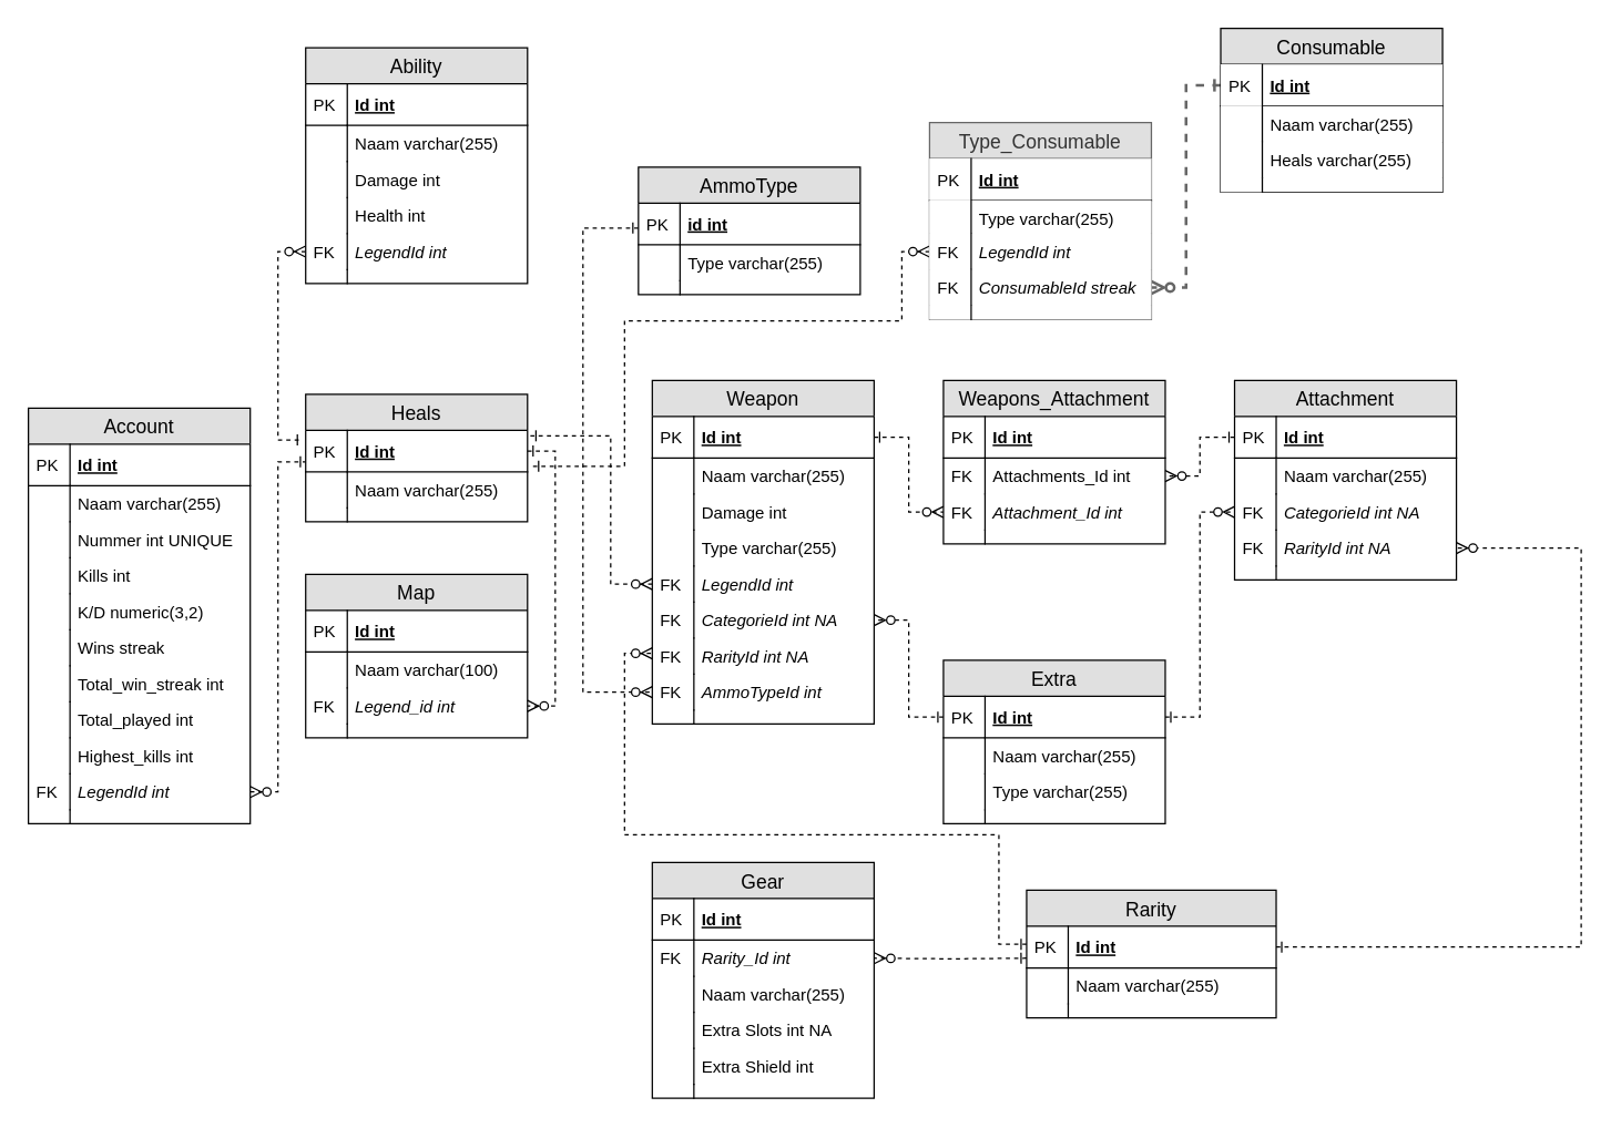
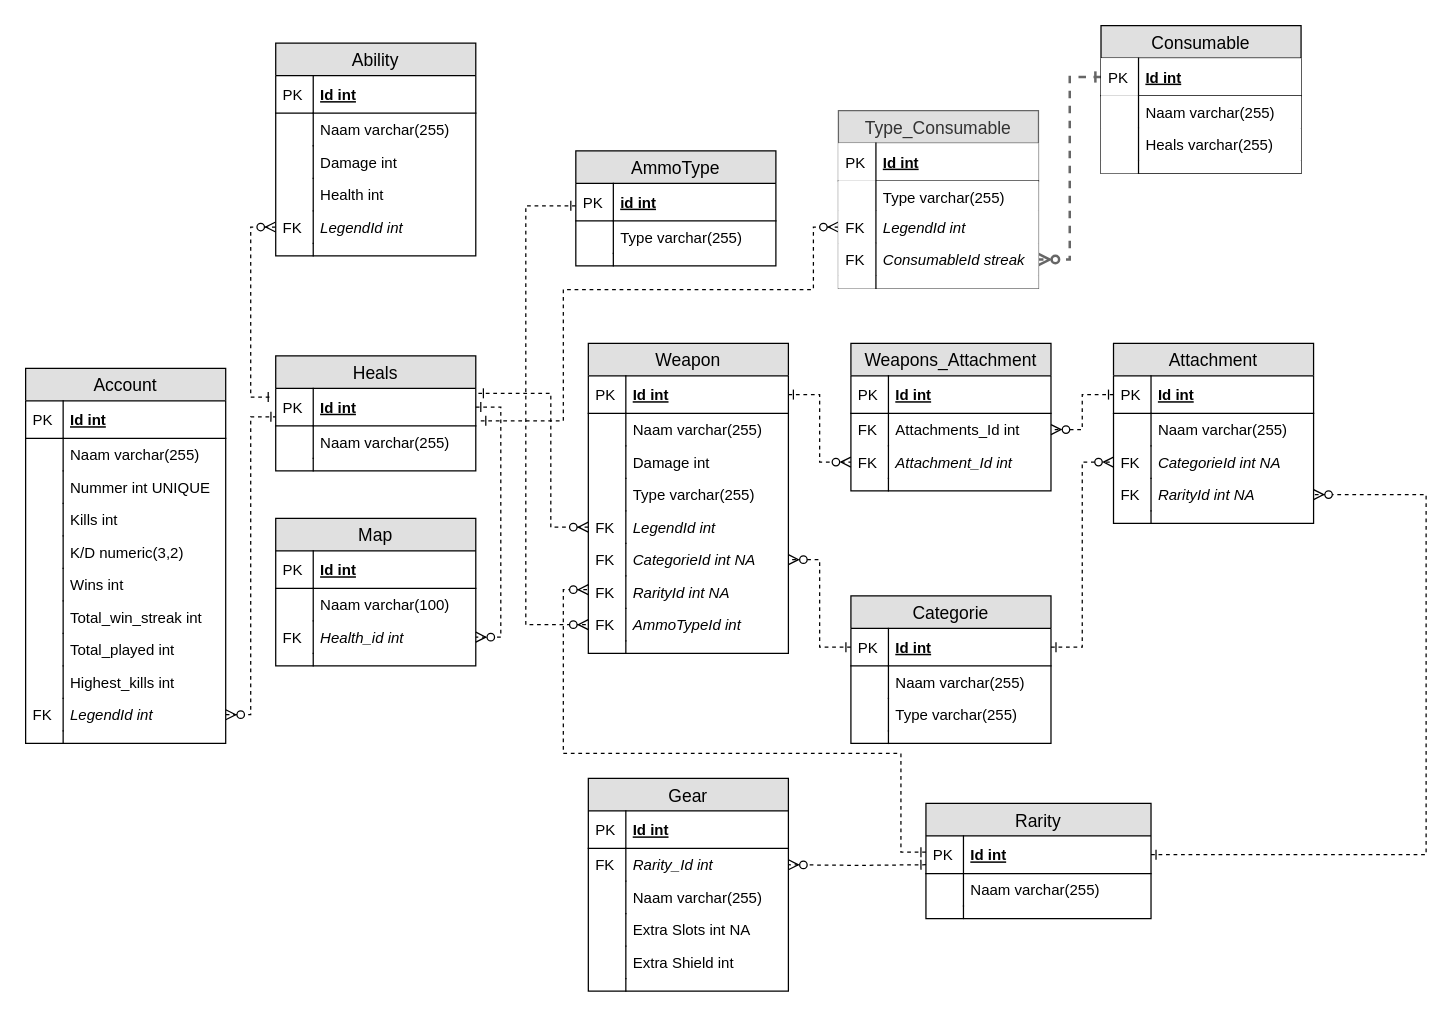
- <mxCell id="14" value="Wins streak" style="shape=partialRectangle;top=0;left=0;right=0;bottom=0;align=left;verticalAlign=top;fillColor=none;spacingLeft=34;spacingRight=4;overflow=hidden;rotatable=0;points=[[0,0.5],[1,0.5]];portConstraint=eastwest;dropTarget=0;fontSize=12;" vertex="1" parent="3"><mxGeometry y="160" width="160" height="26" as="geometry" /></mxCell>
+ <mxCell id="14" value="Wins int" style="shape=partialRectangle;top=0;left=0;right=0;bottom=0;align=left;verticalAlign=top;fillColor=none;spacingLeft=34;spacingRight=4;overflow=hidden;rotatable=0;points=[[0,0.5],[1,0.5]];portConstraint=eastwest;dropTarget=0;fontSize=12;" vertex="1" parent="3"><mxGeometry y="160" width="160" height="26" as="geometry" /></mxCell>
- <mxCell id="93" value="Extra" style="swimlane;fontStyle=0;childLayout=stackLayout;horizontal=1;startSize=26;fillColor=#e0e0e0;horizontalStack=0;resizeParent=1;resizeParentMax=0;resizeLast=0;collapsible=1;marginBottom=0;swimlaneFillColor=#ffffff;align=center;fontSize=14;" vertex="1" parent="1"><mxGeometry x="680" y="476" width="160" height="118" as="geometry" /></mxCell>
+ <mxCell id="93" value="Categorie" style="swimlane;fontStyle=0;childLayout=stackLayout;horizontal=1;startSize=26;fillColor=#e0e0e0;horizontalStack=0;resizeParent=1;resizeParentMax=0;resizeLast=0;collapsible=1;marginBottom=0;swimlaneFillColor=#ffffff;align=center;fontSize=14;" vertex="1" parent="1"><mxGeometry x="680" y="476" width="160" height="118" as="geometry" /></mxCell>
- <mxCell id="114" value="Legend_id int" style="shape=partialRectangle;top=0;left=0;right=0;bottom=0;align=left;verticalAlign=top;fillColor=none;spacingLeft=34;spacingRight=4;overflow=hidden;rotatable=0;points=[[0,0.5],[1,0.5]];portConstraint=eastwest;dropTarget=0;fontSize=12;fontStyle=2" vertex="1" parent="109"><mxGeometry y="82" width="160" height="26" as="geometry" /></mxCell>
+ <mxCell id="114" value="Health_id int" style="shape=partialRectangle;top=0;left=0;right=0;bottom=0;align=left;verticalAlign=top;fillColor=none;spacingLeft=34;spacingRight=4;overflow=hidden;rotatable=0;points=[[0,0.5],[1,0.5]];portConstraint=eastwest;dropTarget=0;fontSize=12;fontStyle=2" vertex="1" parent="109"><mxGeometry y="82" width="160" height="26" as="geometry" /></mxCell>
